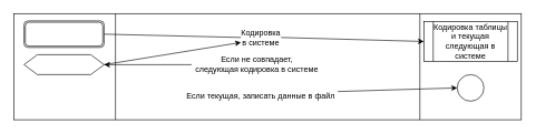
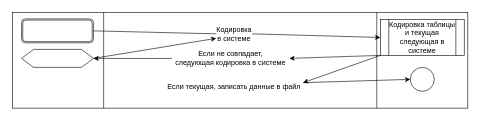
+ <mxCell id="10" value="" style="endArrow=classic;html=1;rounded=0;exitX=0;exitY=1;exitDx=0;exitDy=0;entryX=1;entryY=0.5;entryDx=0;entryDy=0;" edge="1" parent="1" source="5" target="6"><mxGeometry width="50" height="50" relative="1" as="geometry"><mxPoint x="560" y="120" as="sourcePoint" /><mxPoint x="610" y="70" as="targetPoint" /></mxGeometry></mxCell>
+ <mxCell id="14" value="" style="endArrow=classic;html=1;rounded=0;entryX=1;entryY=0.25;entryDx=0;entryDy=0;exitX=0;exitY=1;exitDx=0;exitDy=0;" edge="1" parent="1" source="5" target="13"><mxGeometry width="50" height="50" relative="1" as="geometry"><mxPoint x="620" y="170" as="sourcePoint" /><mxPoint x="670" y="120" as="targetPoint" /></mxGeometry></mxCell>
